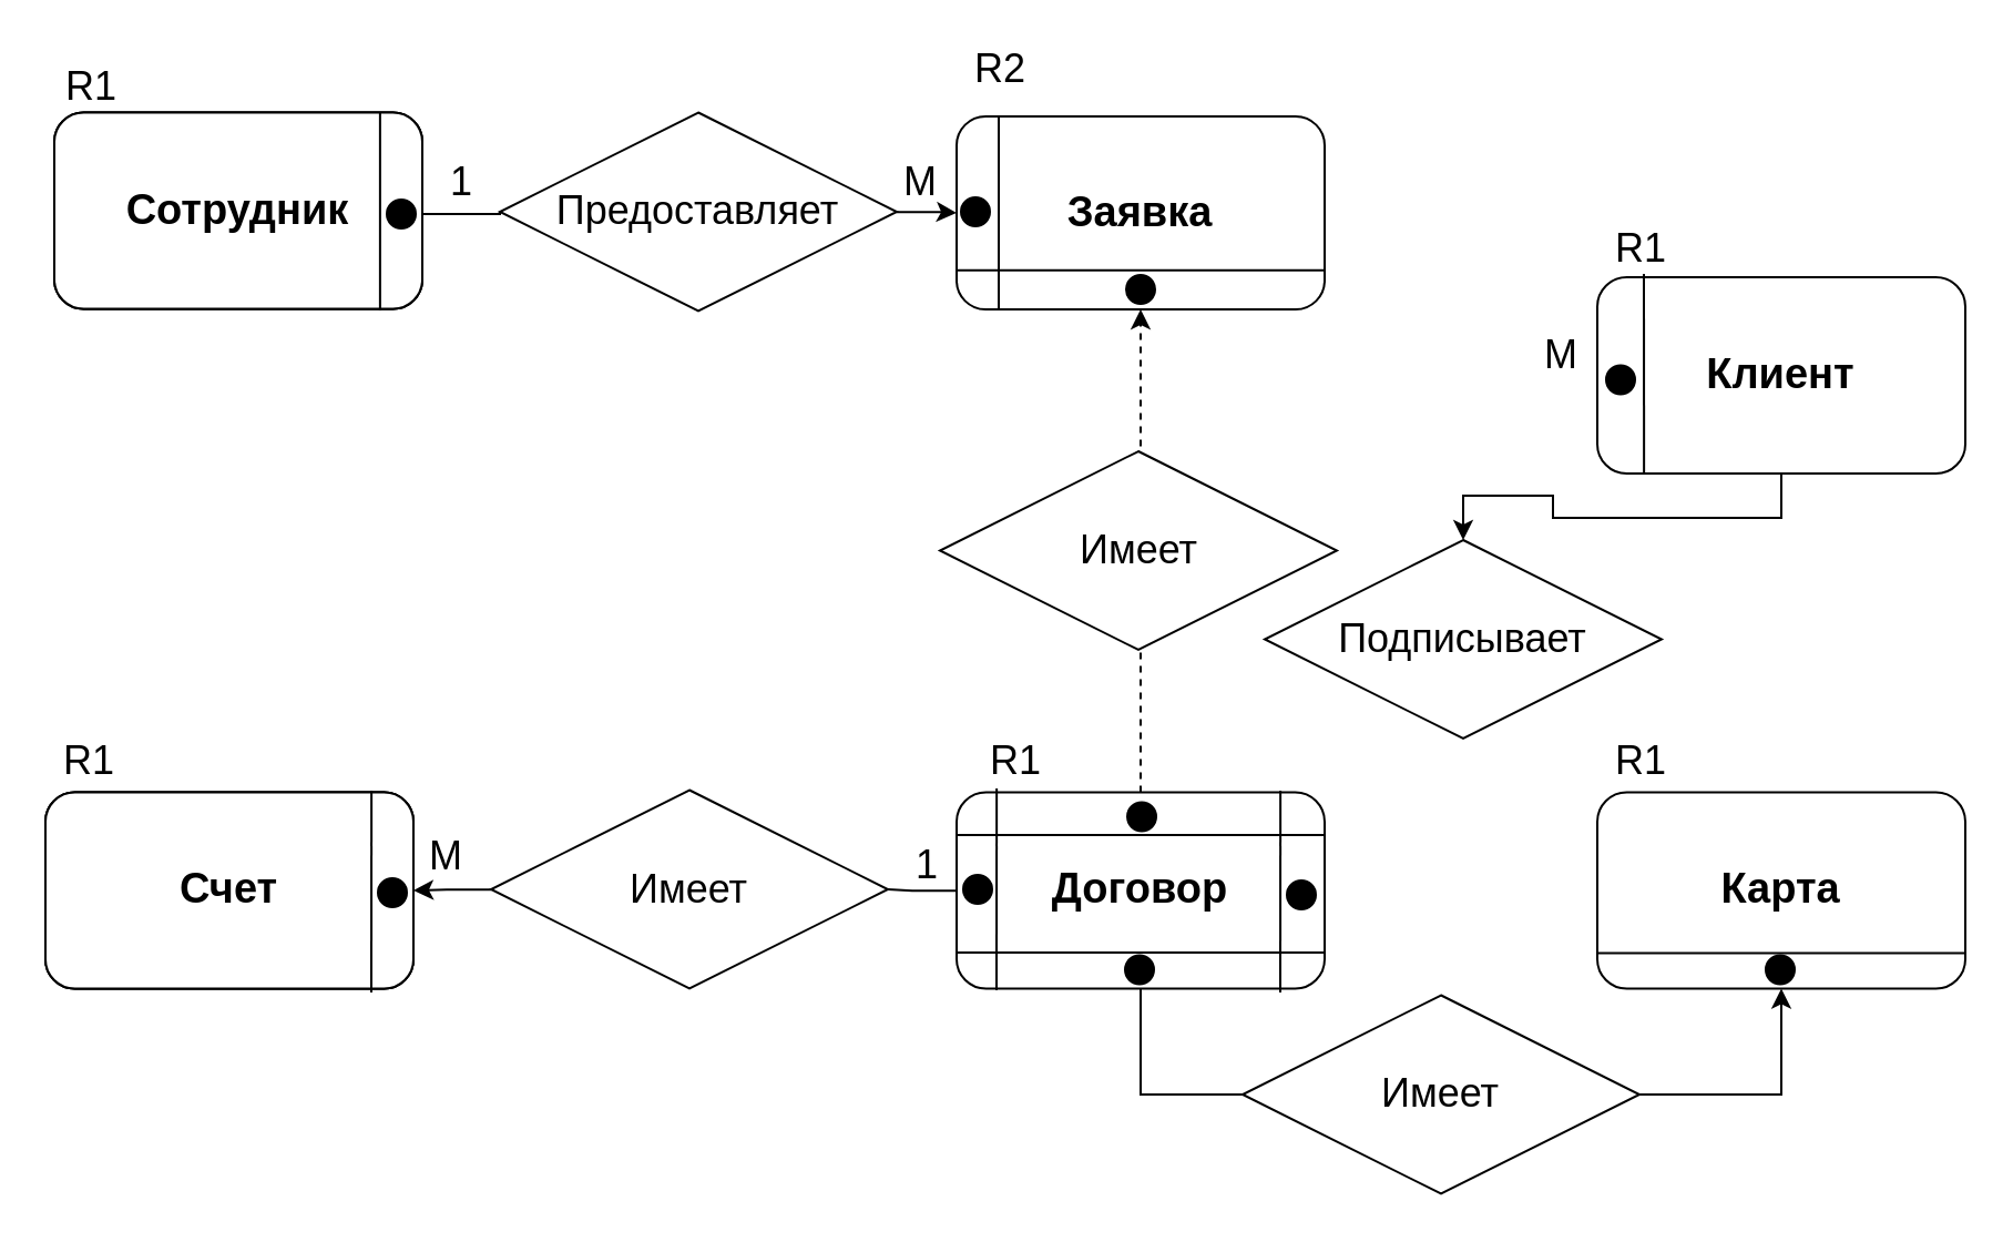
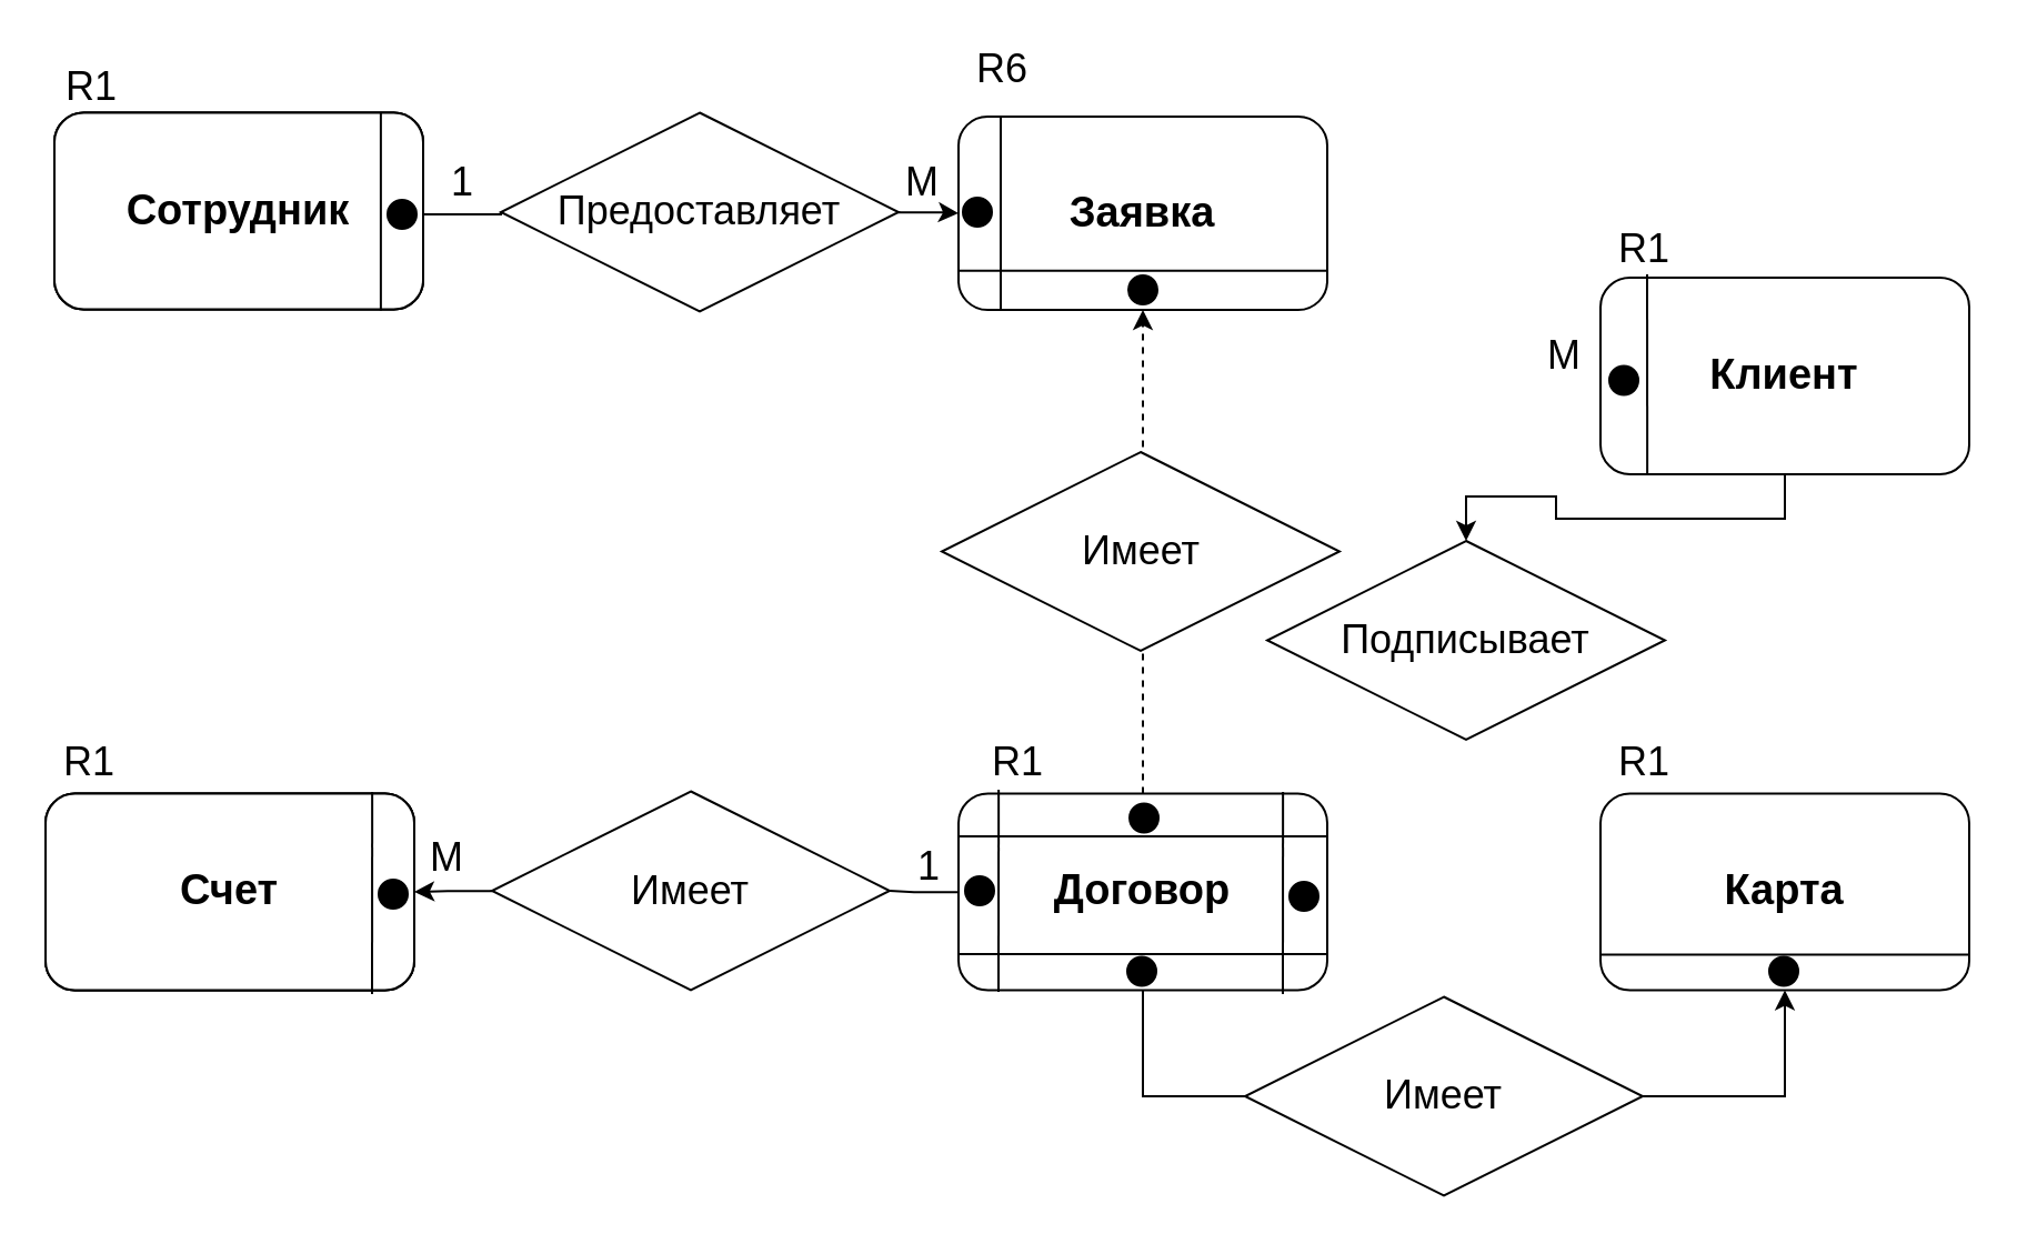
- <mxCell id="49" value="R2" style="text;html=1;strokeColor=none;fillColor=none;align=center;verticalAlign=middle;whiteSpace=wrap;rounded=0;fontSize=18;" vertex="1" parent="1"><mxGeometry x="431" y="20.5" width="40" height="20" as="geometry" /></mxCell>
+ <mxCell id="49" value="R6" style="text;html=1;strokeColor=none;fillColor=none;align=center;verticalAlign=middle;whiteSpace=wrap;rounded=0;fontSize=18;" vertex="1" parent="1"><mxGeometry x="431" y="20.5" width="40" height="20" as="geometry" /></mxCell>
